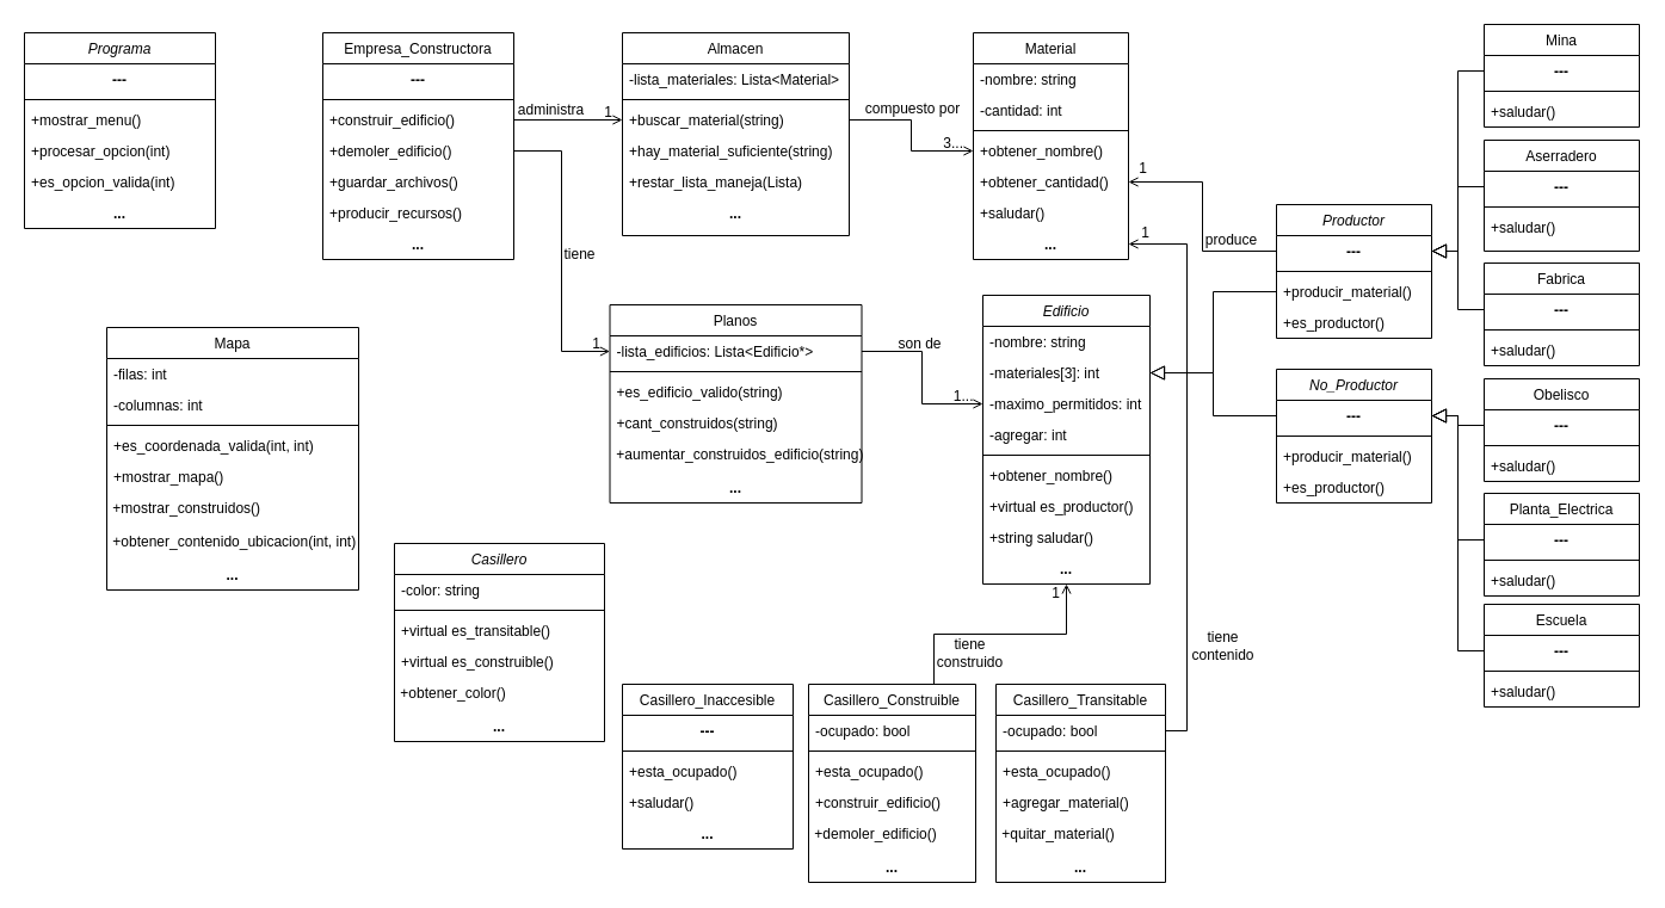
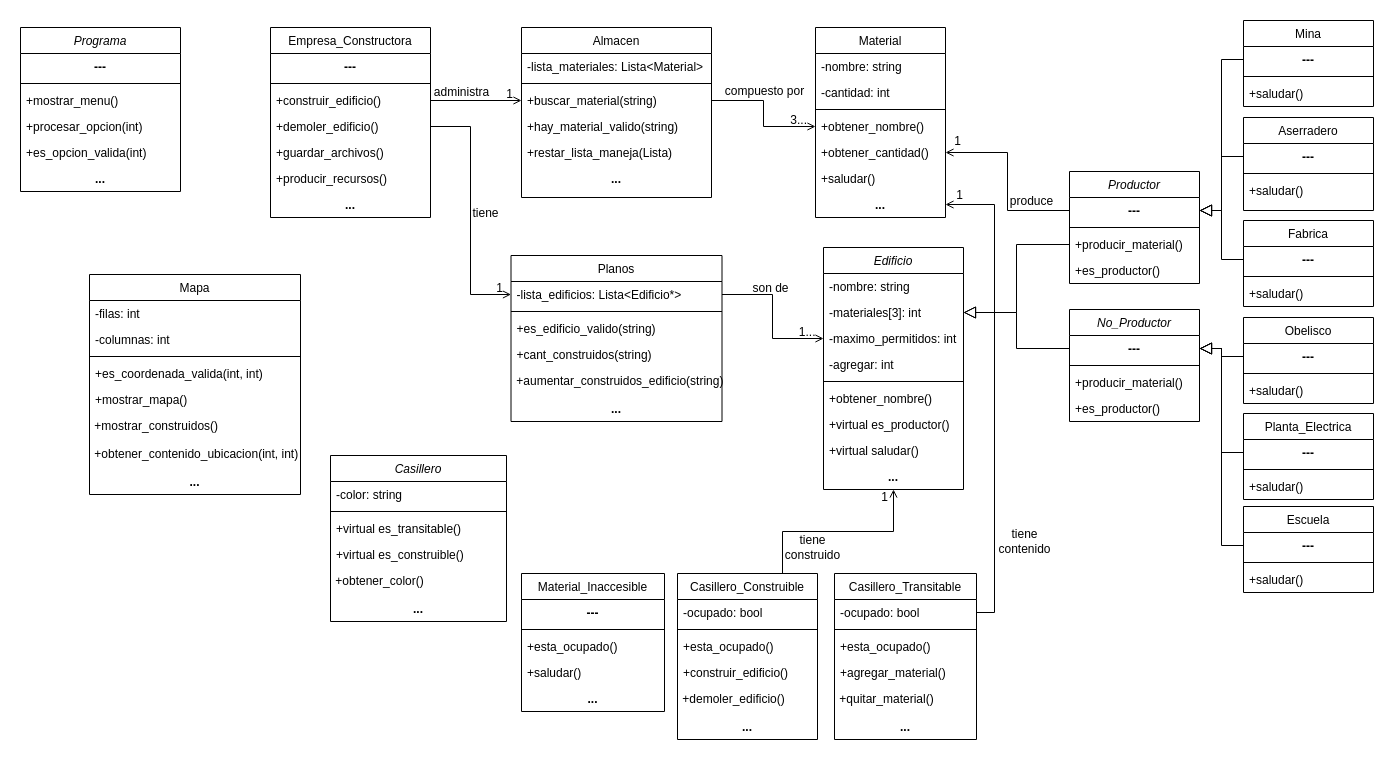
- <mxCell id="28" value="+hay_material_suficiente(string)" style="text;align=left;verticalAlign=top;spacingLeft=4;spacingRight=4;overflow=hidden;rotatable=0;points=[[0,0.5],[1,0.5]];portConstraint=eastwest;" vertex="1" parent="24"><mxGeometry y="86" width="190" height="26" as="geometry" /></mxCell>
+ <mxCell id="28" value="+hay_material_valido(string)" style="text;align=left;verticalAlign=top;spacingLeft=4;spacingRight=4;overflow=hidden;rotatable=0;points=[[0,0.5],[1,0.5]];portConstraint=eastwest;" vertex="1" parent="24"><mxGeometry y="86" width="190" height="26" as="geometry" /></mxCell>
- <mxCell id="53" value="+string saludar()" style="text;align=left;verticalAlign=top;spacingLeft=4;spacingRight=4;overflow=hidden;rotatable=0;points=[[0,0.5],[1,0.5]];portConstraint=eastwest;" vertex="1" parent="45"><mxGeometry y="190" width="140" height="26" as="geometry" /></mxCell>
+ <mxCell id="53" value="+virtual saludar()" style="text;align=left;verticalAlign=top;spacingLeft=4;spacingRight=4;overflow=hidden;rotatable=0;points=[[0,0.5],[1,0.5]];portConstraint=eastwest;" vertex="1" parent="45"><mxGeometry y="190" width="140" height="26" as="geometry" /></mxCell>
- <mxCell id="122" value="Casillero_Inaccesible" style="swimlane;fontStyle=0;align=center;verticalAlign=top;childLayout=stackLayout;horizontal=1;startSize=26;horizontalStack=0;resizeParent=1;resizeLast=0;collapsible=1;marginBottom=0;rounded=0;shadow=0;strokeWidth=1;" vertex="1" parent="1"><mxGeometry x="521" y="573" width="143" height="138" as="geometry"><mxRectangle x="340" y="380" width="170" height="26" as="alternateBounds" /></mxGeometry></mxCell>
+ <mxCell id="122" value="Material_Inaccesible" style="swimlane;fontStyle=0;align=center;verticalAlign=top;childLayout=stackLayout;horizontal=1;startSize=26;horizontalStack=0;resizeParent=1;resizeLast=0;collapsible=1;marginBottom=0;rounded=0;shadow=0;strokeWidth=1;" vertex="1" parent="1"><mxGeometry x="521" y="573" width="143" height="138" as="geometry"><mxRectangle x="340" y="380" width="170" height="26" as="alternateBounds" /></mxGeometry></mxCell>
